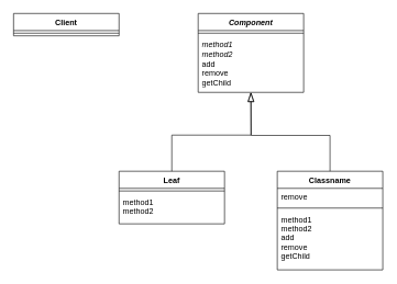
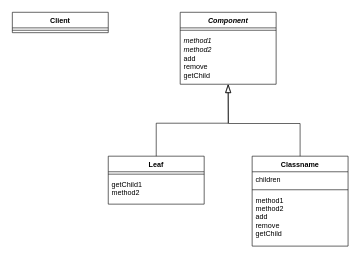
- <mxCell id="11" value="remove" style="text;strokeColor=none;fillColor=none;align=left;verticalAlign=top;spacingLeft=4;spacingRight=4;overflow=hidden;rotatable=0;points=[[0,0.5],[1,0.5]];portConstraint=eastwest;" vertex="1" parent="10"><mxGeometry y="26" width="160" height="26" as="geometry" /></mxCell>
+ <mxCell id="11" value="children" style="text;strokeColor=none;fillColor=none;align=left;verticalAlign=top;spacingLeft=4;spacingRight=4;overflow=hidden;rotatable=0;points=[[0,0.5],[1,0.5]];portConstraint=eastwest;" vertex="1" parent="10"><mxGeometry y="26" width="160" height="26" as="geometry" /></mxCell>
- <mxCell id="8" value="method1&#10;method2" style="text;strokeColor=none;fillColor=none;align=left;verticalAlign=top;spacingLeft=4;spacingRight=4;overflow=hidden;rotatable=0;points=[[0,0.5],[1,0.5]];portConstraint=eastwest;" vertex="1" parent="6"><mxGeometry y="34" width="160" height="46" as="geometry" /></mxCell>
+ <mxCell id="8" value="getChild1&#10;method2" style="text;strokeColor=none;fillColor=none;align=left;verticalAlign=top;spacingLeft=4;spacingRight=4;overflow=hidden;rotatable=0;points=[[0,0.5],[1,0.5]];portConstraint=eastwest;" vertex="1" parent="6"><mxGeometry y="34" width="160" height="46" as="geometry" /></mxCell>
